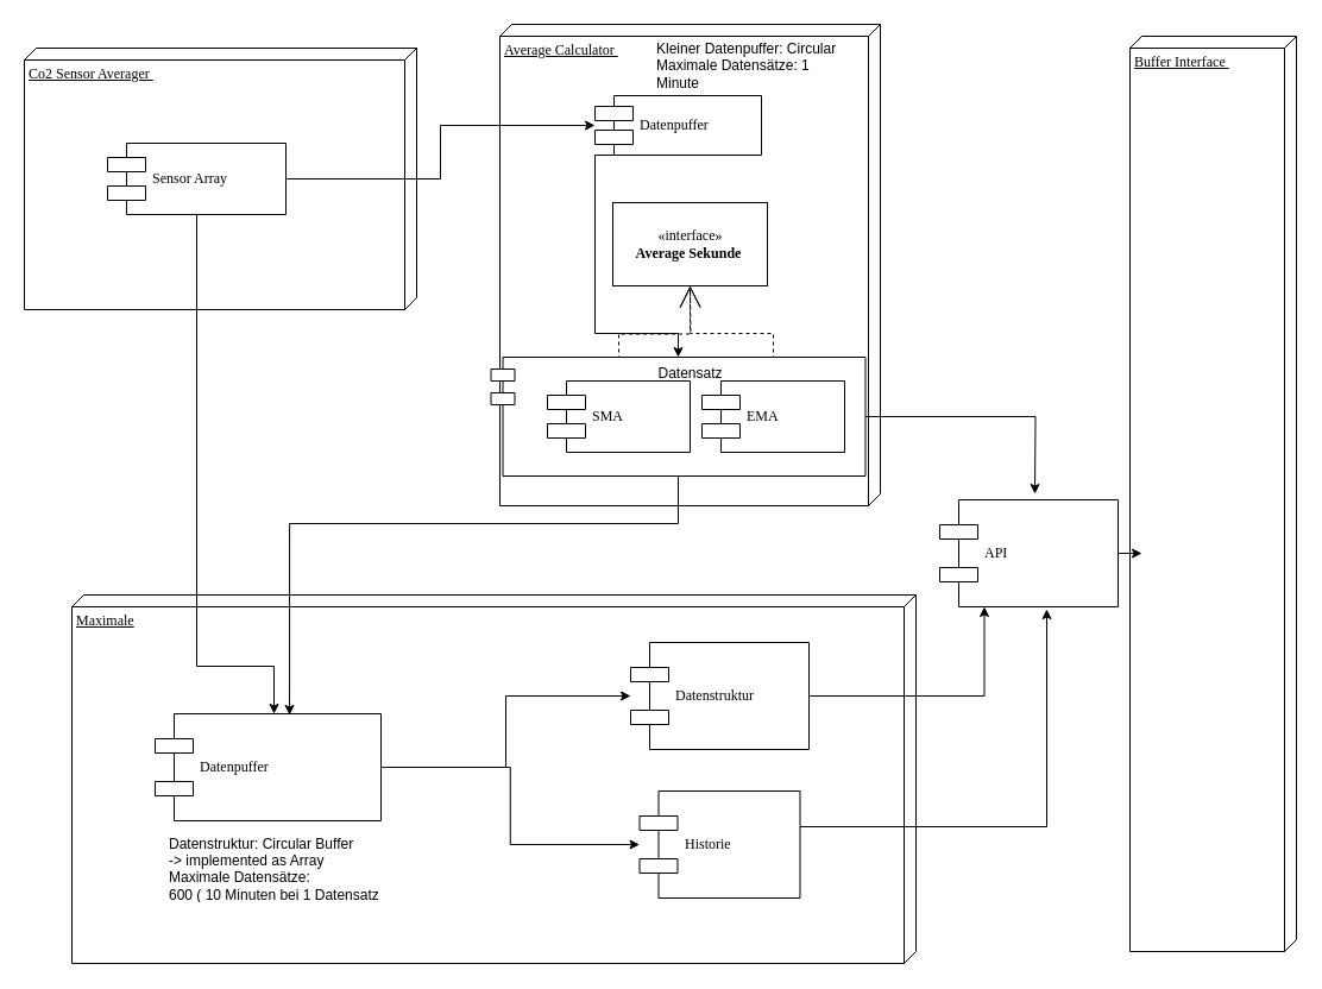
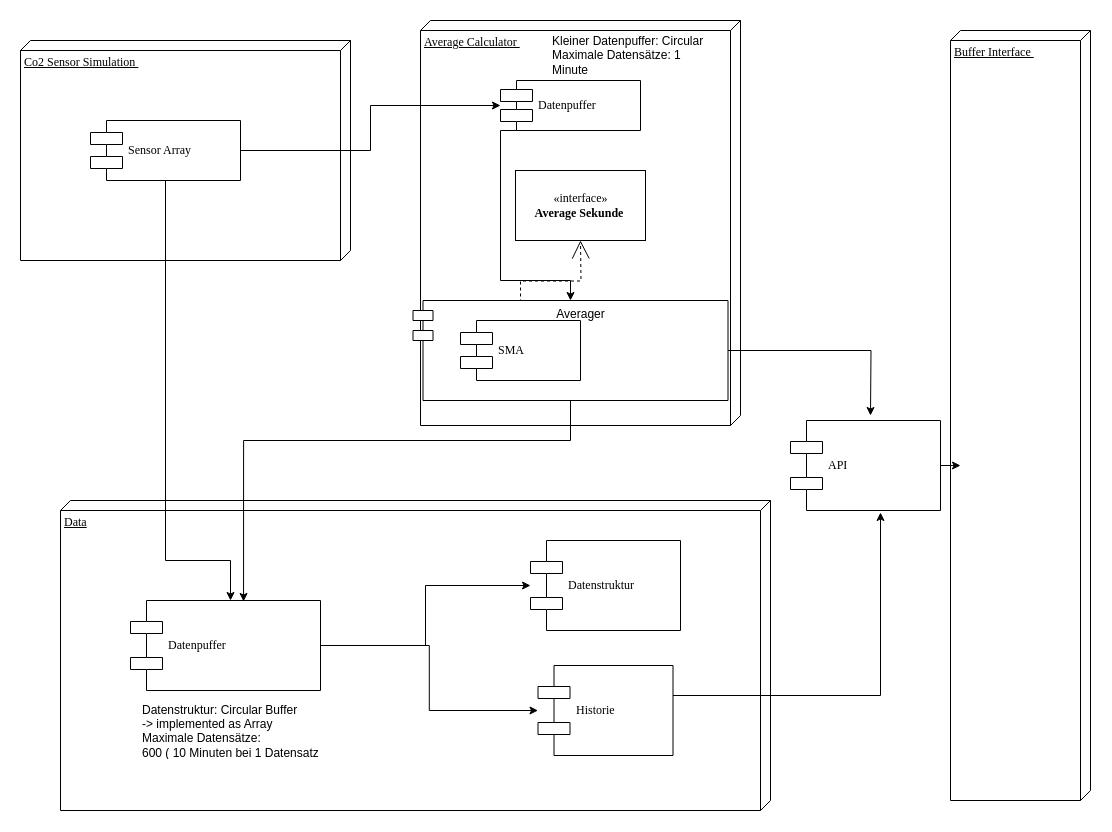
- <mxCell id="2" value="Co2 Sensor Averager&amp;nbsp;" style="verticalAlign=top;align=left;spacingTop=8;spacingLeft=2;spacingRight=12;shape=cube;size=10;direction=south;fontStyle=4;html=1;rounded=0;shadow=0;comic=0;labelBackgroundColor=none;strokeWidth=1;fontFamily=Verdana;fontSize=12" parent="1" vertex="1"><mxGeometry x="20" y="40" width="330" height="220" as="geometry" /></mxCell>
+ <mxCell id="2" value="Co2 Sensor Simulation&amp;nbsp;" style="verticalAlign=top;align=left;spacingTop=8;spacingLeft=2;spacingRight=12;shape=cube;size=10;direction=south;fontStyle=4;html=1;rounded=0;shadow=0;comic=0;labelBackgroundColor=none;strokeWidth=1;fontFamily=Verdana;fontSize=12" parent="1" vertex="1"><mxGeometry x="20" y="40" width="330" height="220" as="geometry" /></mxCell>
- <mxCell id="8" style="edgeStyle=orthogonalEdgeStyle;rounded=0;html=1;dashed=1;labelBackgroundColor=none;startArrow=none;startFill=0;startSize=8;endArrow=open;endFill=0;endSize=16;fontFamily=Verdana;fontSize=12;" parent="1" source="25" target="7" edge="1"><mxGeometry relative="1" as="geometry" /></mxCell>
- <mxCell id="24" value="Datensatz" style="shape=module;align=left;spacingLeft=20;align=center;verticalAlign=top;whiteSpace=wrap;html=1;" parent="1" vertex="1"><mxGeometry x="412.5" y="300" width="315" height="100" as="geometry" /></mxCell>
+ <mxCell id="24" value="Averager" style="shape=module;align=left;spacingLeft=20;align=center;verticalAlign=top;whiteSpace=wrap;html=1;" parent="1" vertex="1"><mxGeometry x="412.5" y="300" width="315" height="100" as="geometry" /></mxCell>
- <mxCell id="25" value="EMA" style="shape=component;align=left;spacingLeft=36;rounded=0;shadow=0;comic=0;labelBackgroundColor=none;strokeWidth=1;fontFamily=Verdana;fontSize=12;html=1;" parent="1" vertex="1"><mxGeometry x="590" y="320" width="120" height="60" as="geometry" /></mxCell>
- <mxCell id="4" value="Maximale" style="verticalAlign=top;align=left;spacingTop=8;spacingLeft=2;spacingRight=12;shape=cube;size=10;direction=south;fontStyle=4;html=1;rounded=0;shadow=0;comic=0;labelBackgroundColor=none;strokeWidth=1;fontFamily=Verdana;fontSize=12" parent="1" vertex="1"><mxGeometry x="60" y="500" width="710" height="310" as="geometry" /></mxCell>
+ <mxCell id="4" value="Data" style="verticalAlign=top;align=left;spacingTop=8;spacingLeft=2;spacingRight=12;shape=cube;size=10;direction=south;fontStyle=4;html=1;rounded=0;shadow=0;comic=0;labelBackgroundColor=none;strokeWidth=1;fontFamily=Verdana;fontSize=12" parent="1" vertex="1"><mxGeometry x="60" y="500" width="710" height="310" as="geometry" /></mxCell>
- <mxCell id="19" style="edgeStyle=orthogonalEdgeStyle;rounded=0;orthogonalLoop=1;jettySize=auto;html=1;entryX=0.25;entryY=1;entryDx=0;entryDy=0;" parent="1" source="12" target="29" edge="1"><mxGeometry relative="1" as="geometry" /></mxCell>
